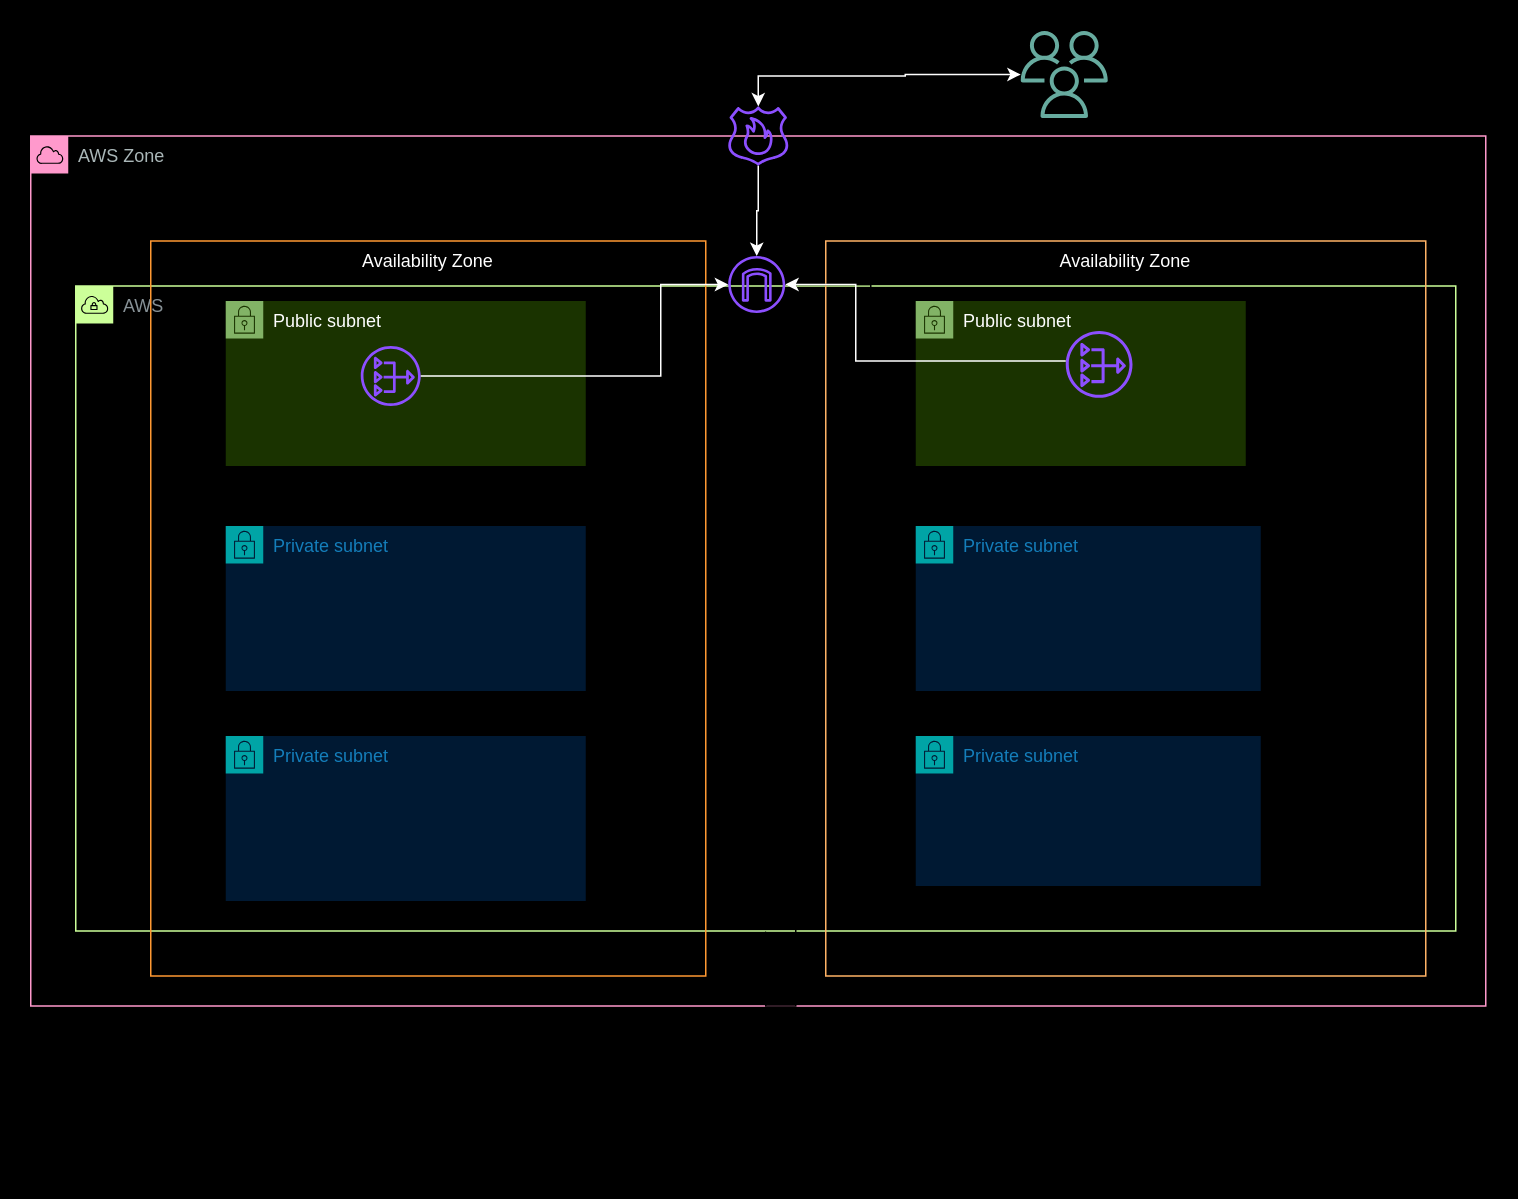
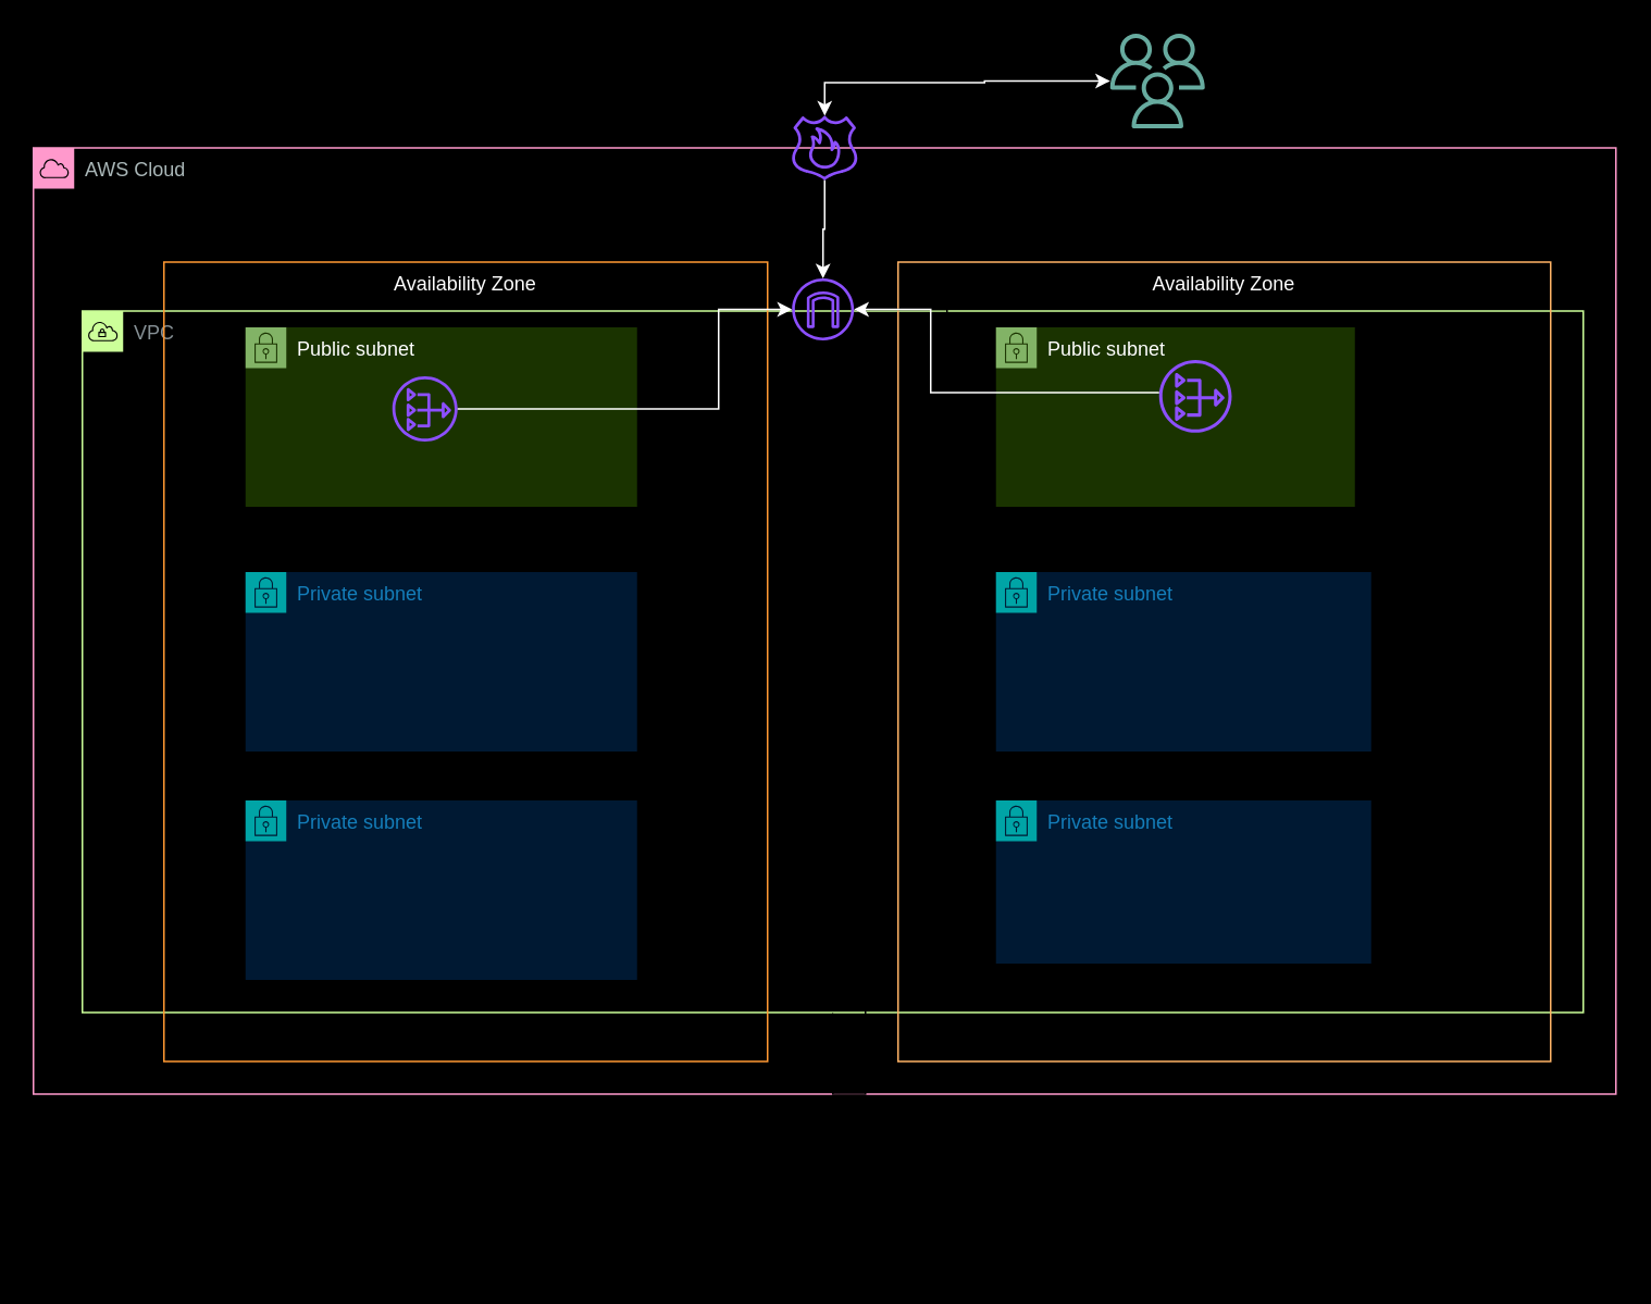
- <mxCell id="2" value="AWS Zone" style="sketch=0;outlineConnect=0;gradientColor=none;html=1;whiteSpace=wrap;fontSize=12;fontStyle=0;shape=mxgraph.aws4.group;grIcon=mxgraph.aws4.group_aws_cloud;strokeColor=#FF99CC;fillColor=none;verticalAlign=top;align=left;spacingLeft=30;fontColor=#AAB7B8;" vertex="1" parent="1"><mxGeometry x="20" y="90" width="970" height="580" as="geometry" /></mxCell>
+ <mxCell id="2" value="AWS Cloud" style="sketch=0;outlineConnect=0;gradientColor=none;html=1;whiteSpace=wrap;fontSize=12;fontStyle=0;shape=mxgraph.aws4.group;grIcon=mxgraph.aws4.group_aws_cloud;strokeColor=#FF99CC;fillColor=none;verticalAlign=top;align=left;spacingLeft=30;fontColor=#AAB7B8;" vertex="1" parent="1"><mxGeometry x="20" y="90" width="970" height="580" as="geometry" /></mxCell>
- <mxCell id="7" value="AWS" style="sketch=0;outlineConnect=0;gradientColor=none;html=1;whiteSpace=wrap;fontSize=12;fontStyle=0;shape=mxgraph.aws4.group;grIcon=mxgraph.aws4.group_vpc;strokeColor=#CCFF99;fillColor=none;verticalAlign=top;align=left;spacingLeft=30;fontColor=#879196;dashed=0;" vertex="1" parent="1"><mxGeometry x="50" y="190" width="920" height="430" as="geometry" /></mxCell>
+ <mxCell id="7" value="VPC" style="sketch=0;outlineConnect=0;gradientColor=none;html=1;whiteSpace=wrap;fontSize=12;fontStyle=0;shape=mxgraph.aws4.group;grIcon=mxgraph.aws4.group_vpc;strokeColor=#CCFF99;fillColor=none;verticalAlign=top;align=left;spacingLeft=30;fontColor=#879196;dashed=0;" vertex="1" parent="1"><mxGeometry x="50" y="190" width="920" height="430" as="geometry" /></mxCell>
